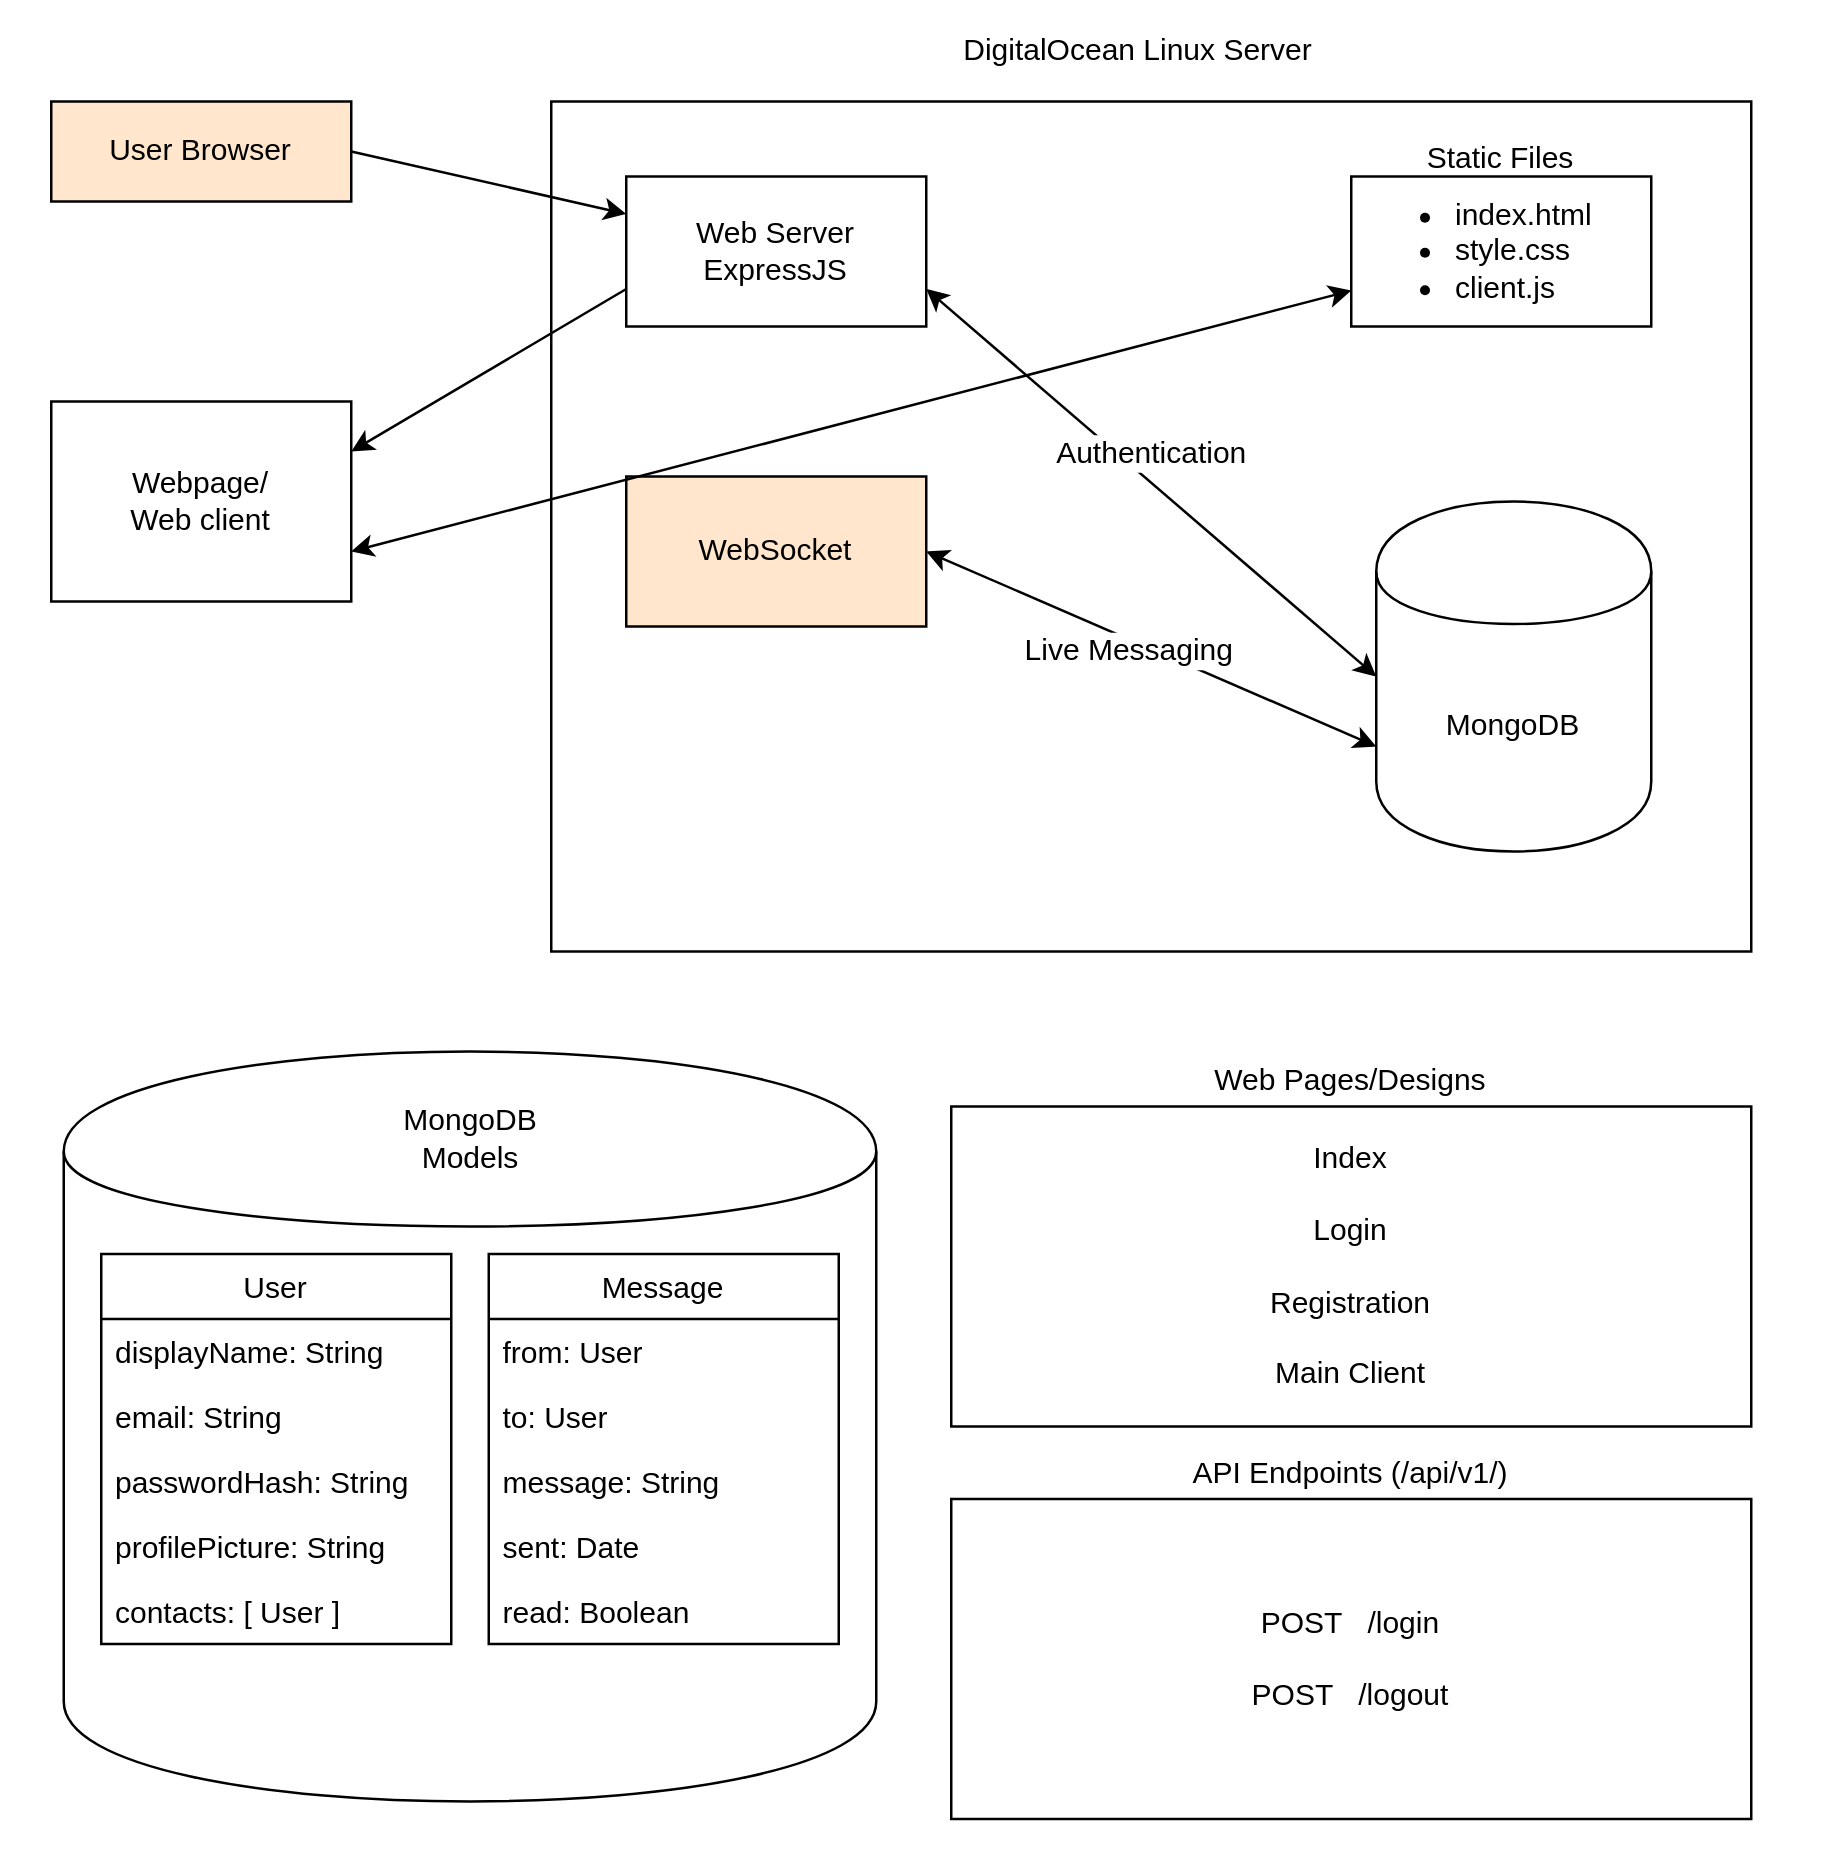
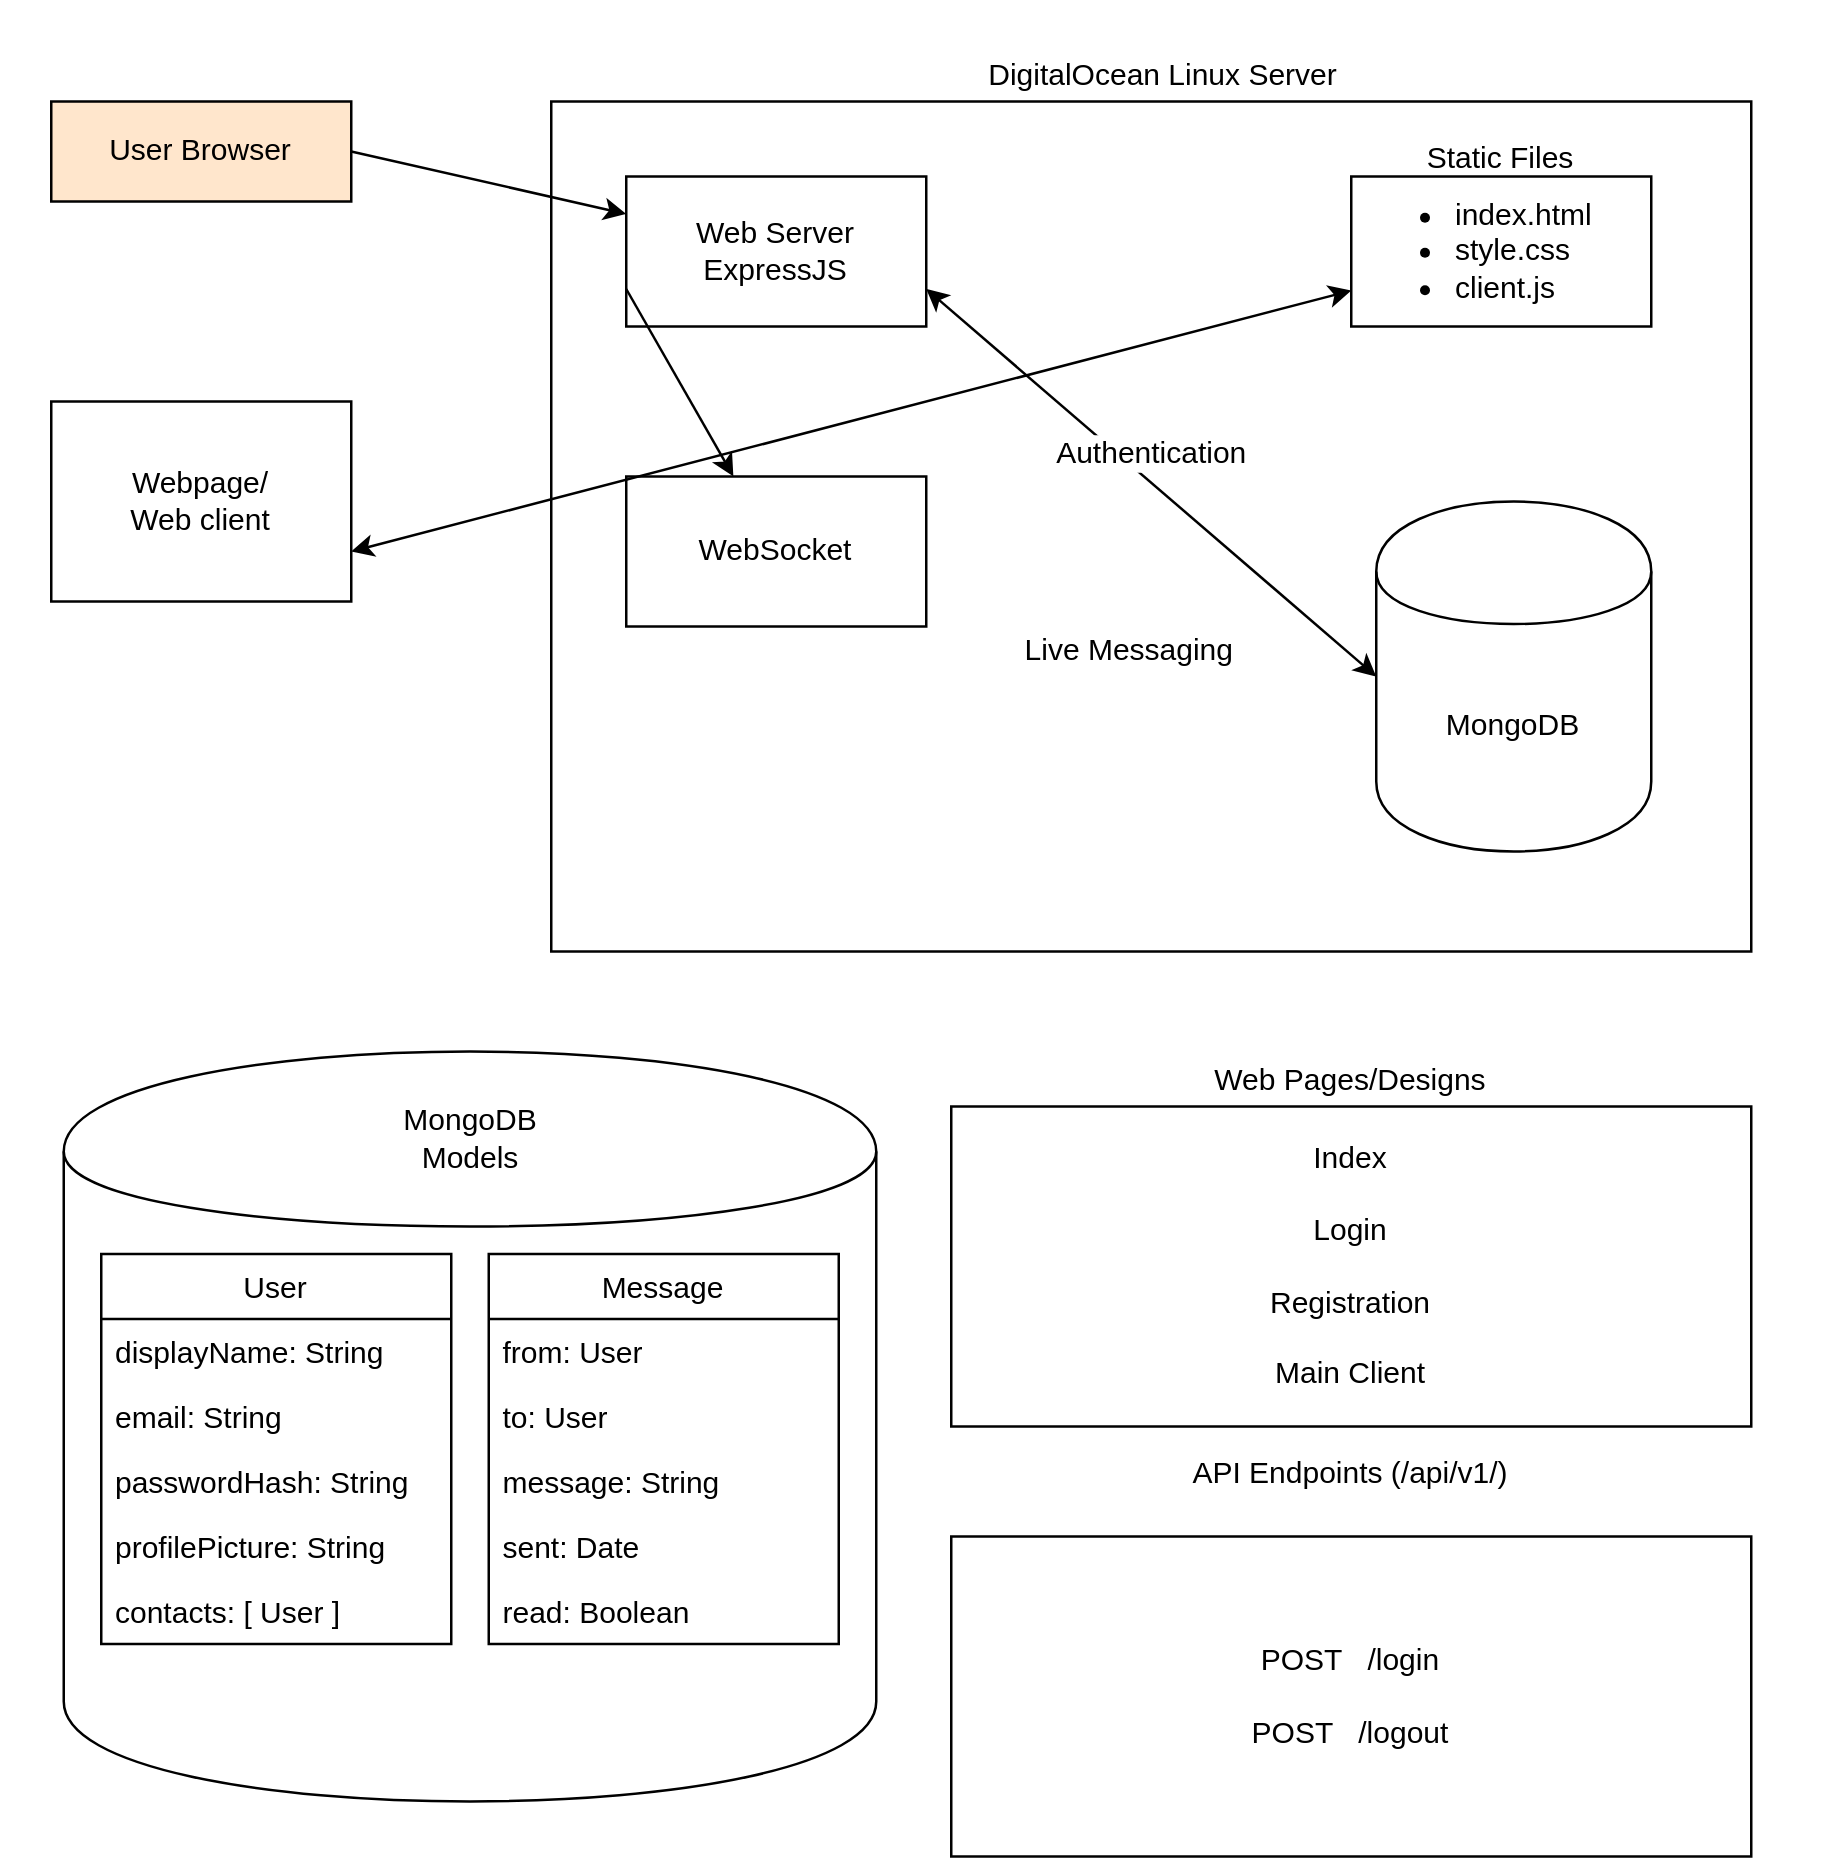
- <mxCell id="4" value="&lt;div&gt;DigitalOcean Linux Server&lt;br&gt;&lt;/div&gt;" style="text;html=1;strokeColor=none;fillColor=none;align=center;verticalAlign=middle;whiteSpace=wrap;rounded=0;" vertex="1" parent="1"><mxGeometry x="210" y="10" width="490" height="20" as="geometry" /></mxCell>
+ <mxCell id="4" value="&lt;div&gt;DigitalOcean Linux Server&lt;br&gt;&lt;/div&gt;" style="text;html=1;strokeColor=none;fillColor=none;align=center;verticalAlign=middle;whiteSpace=wrap;rounded=0;" vertex="1" parent="1"><mxGeometry x="220" y="20" width="490" height="20" as="geometry" /></mxCell>
- <mxCell id="10" value="" style="endArrow=classic;html=1;exitX=0;exitY=0.75;exitDx=0;exitDy=0;entryX=1;entryY=0.25;entryDx=0;entryDy=0;" edge="1" parent="1" source="7" target="9"><mxGeometry width="50" height="50" relative="1" as="geometry"><mxPoint x="210" y="170" as="sourcePoint" /><mxPoint x="260" y="120" as="targetPoint" /></mxGeometry></mxCell>
+ <mxCell id="10" value="" style="endArrow=classic;html=1;exitX=0;exitY=0.75;exitDx=0;exitDy=0;" edge="1" parent="1" source="7" target="6"><mxGeometry width="50" height="50" relative="1" as="geometry"><mxPoint x="210" y="170" as="sourcePoint" /><mxPoint x="260" y="120" as="targetPoint" /></mxGeometry></mxCell>
- <mxCell id="6" value="&lt;div&gt;WebSocket&lt;/div&gt;" style="rounded=0;whiteSpace=wrap;html=1;fillColor=#ffe6cc;" vertex="1" parent="1"><mxGeometry x="250" y="190" width="120" height="60" as="geometry" /></mxCell>
+ <mxCell id="6" value="&lt;div&gt;WebSocket&lt;/div&gt;" style="rounded=0;whiteSpace=wrap;html=1;" vertex="1" parent="1"><mxGeometry x="250" y="190" width="120" height="60" as="geometry" /></mxCell>
- <mxCell id="12" value="" style="endArrow=classic;startArrow=classic;html=1;exitX=1;exitY=0.5;exitDx=0;exitDy=0;entryX=0;entryY=0.7;entryDx=0;entryDy=0;" edge="1" parent="1" source="6" target="5"><mxGeometry width="50" height="50" relative="1" as="geometry"><mxPoint x="400" y="370" as="sourcePoint" /><mxPoint x="450" y="320" as="targetPoint" /></mxGeometry></mxCell>
- <mxCell id="34" value="&lt;div&gt;POST&amp;nbsp;&amp;nbsp; /login&lt;/div&gt;&lt;div&gt;&lt;br&gt;&lt;/div&gt;&lt;div&gt;POST&amp;nbsp;&amp;nbsp; /logout&lt;br&gt;&lt;/div&gt;" style="rounded=0;whiteSpace=wrap;html=1;" vertex="1" parent="1"><mxGeometry x="380" y="599" width="320" height="128" as="geometry" /></mxCell>
+ <mxCell id="34" value="&lt;div&gt;POST&amp;nbsp;&amp;nbsp; /login&lt;/div&gt;&lt;div&gt;&lt;br&gt;&lt;/div&gt;&lt;div&gt;POST&amp;nbsp;&amp;nbsp; /logout&lt;br&gt;&lt;/div&gt;" style="rounded=0;whiteSpace=wrap;html=1;" vertex="1" parent="1"><mxGeometry x="380" y="614" width="320" height="128" as="geometry" /></mxCell>
